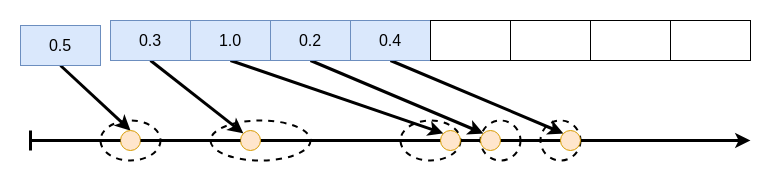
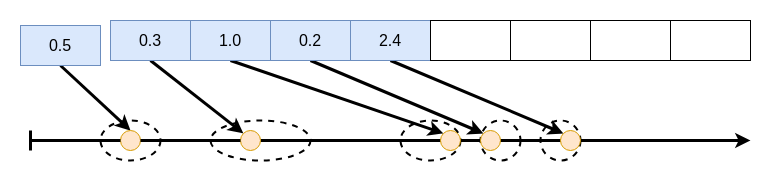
- <mxCell id="16" value="0.4" style="rounded=0;whiteSpace=wrap;html=1;fillColor=#dae8fc;strokeColor=#6c8ebf;fontSize=16;" parent="1" vertex="1"><mxGeometry x="350" y="20" width="80" height="40" as="geometry" /></mxCell>
+ <mxCell id="16" value="2.4" style="rounded=0;whiteSpace=wrap;html=1;fillColor=#dae8fc;strokeColor=#6c8ebf;fontSize=16;" parent="1" vertex="1"><mxGeometry x="350" y="20" width="80" height="40" as="geometry" /></mxCell>
